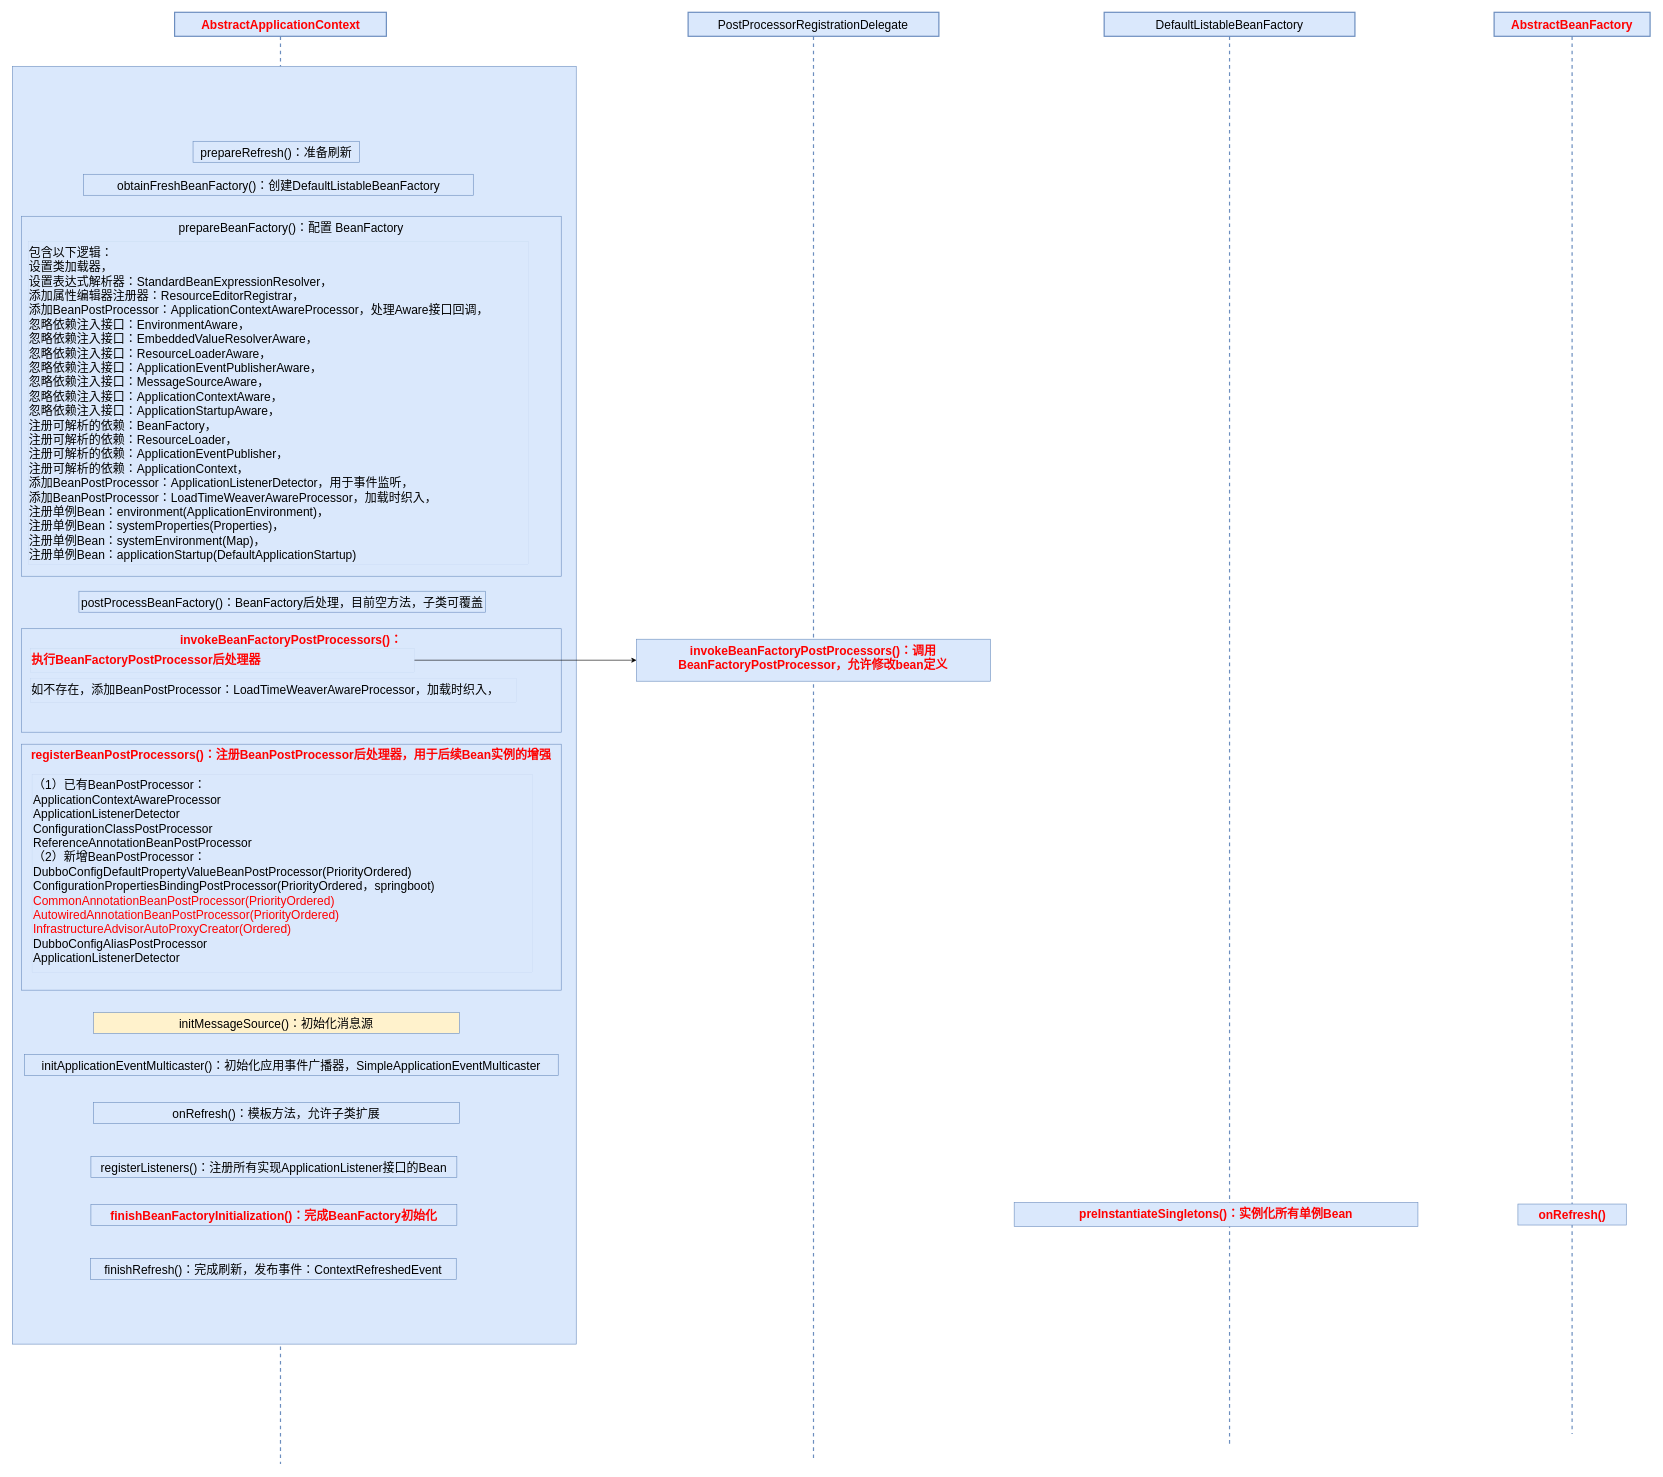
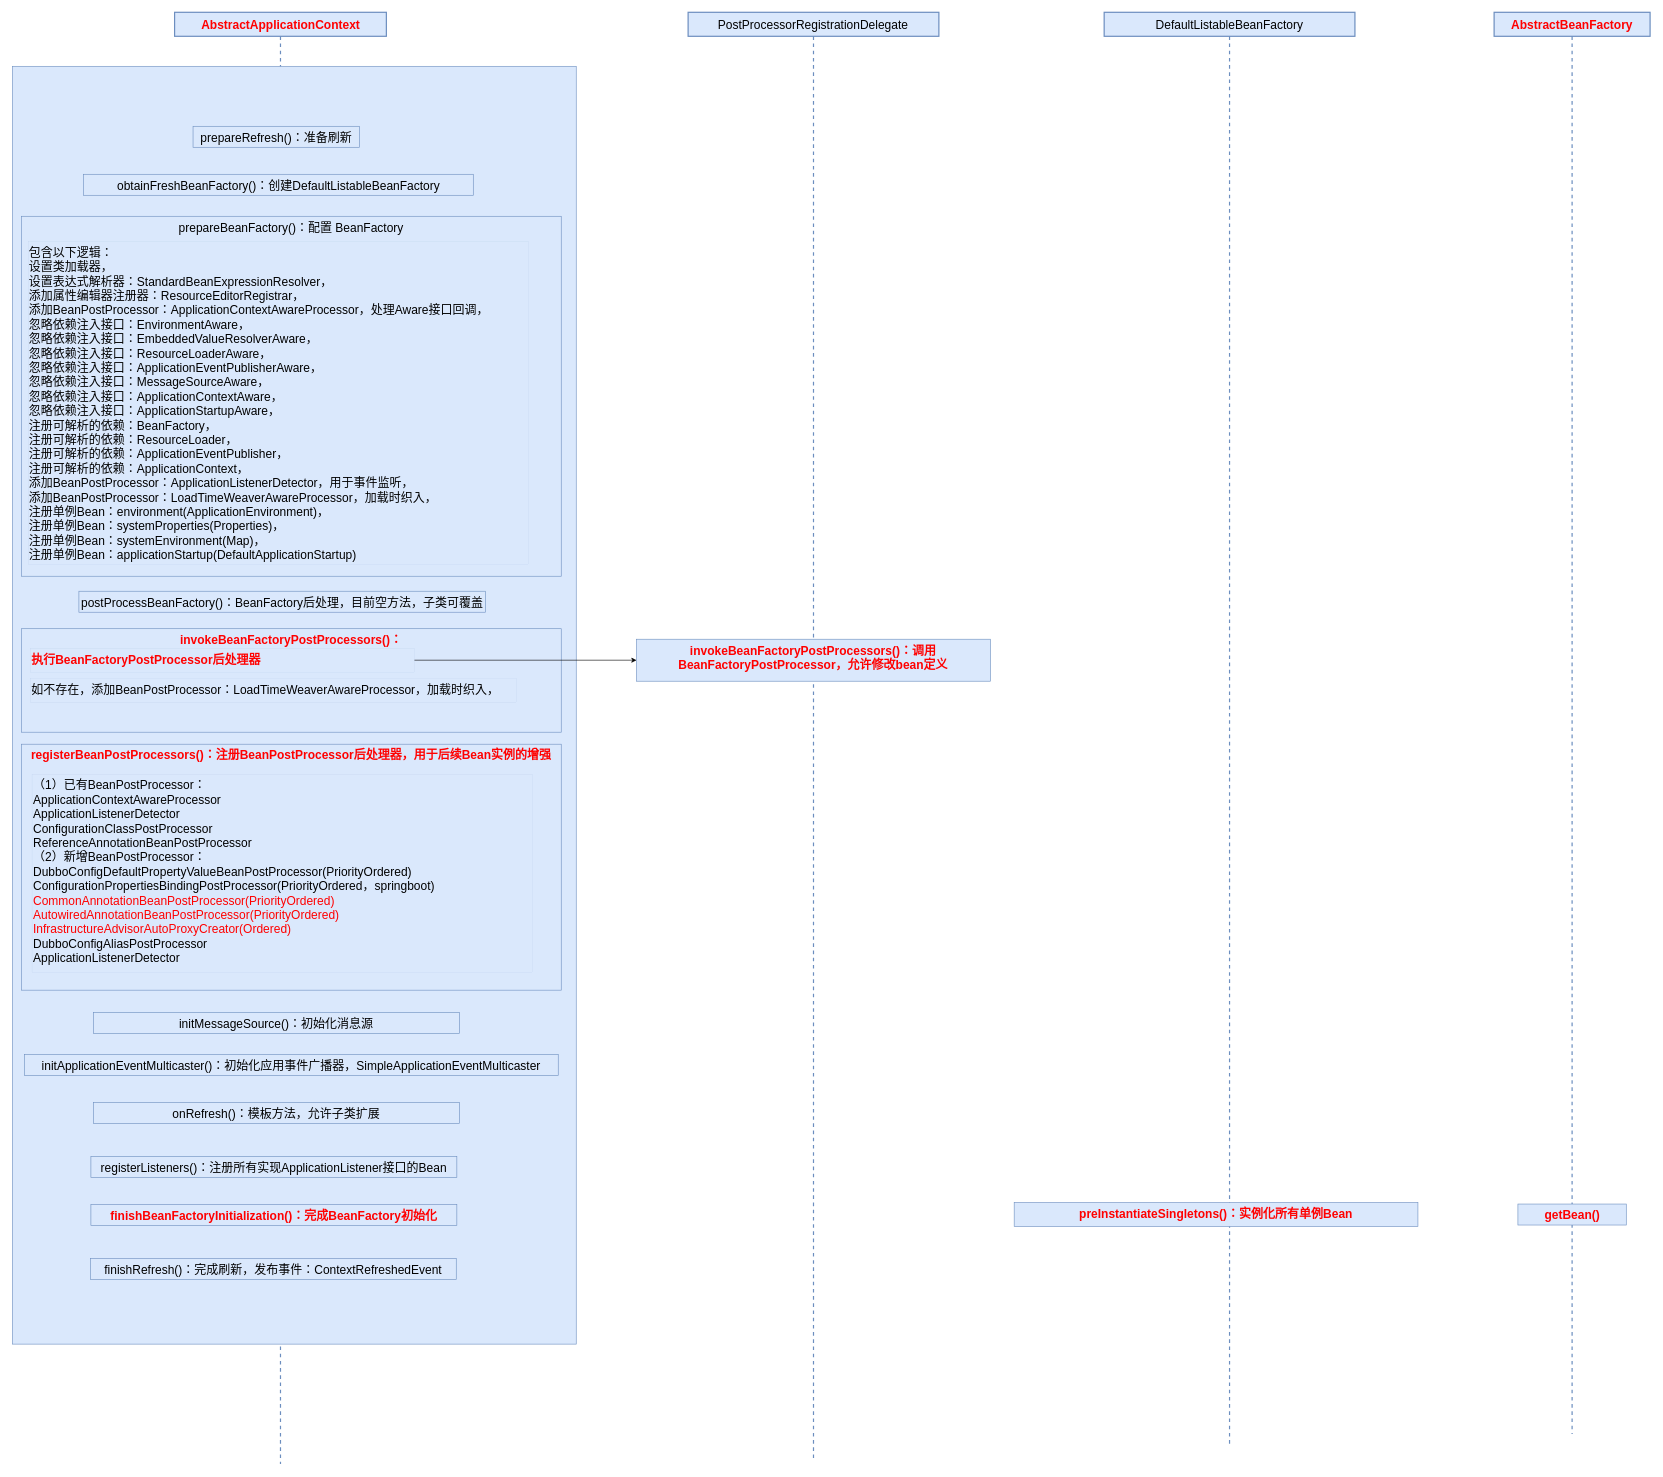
- <mxCell id="6" value="prepareRefresh()：准备刷新" style="html=1;whiteSpace=wrap;fontSize=20;fillColor=#dae8fc;strokeColor=#6c8ebf;" parent="1" vertex="1"><mxGeometry x="321.26" y="235" width="277.79" height="35" as="geometry" /></mxCell>
+ <mxCell id="6" value="prepareRefresh()：准备刷新" style="html=1;whiteSpace=wrap;fontSize=20;fillColor=#dae8fc;strokeColor=#6c8ebf;" parent="1" vertex="1"><mxGeometry x="321.26" y="210" width="277.79" height="35" as="geometry" /></mxCell>
- <mxCell id="11" value="initMessageSource()：初始化消息源" style="html=1;whiteSpace=wrap;fontSize=20;fillColor=#fff2cc;strokeColor=#6c8ebf;" parent="1" vertex="1"><mxGeometry x="155.16" y="1687" width="610" height="35" as="geometry" /></mxCell>
+ <mxCell id="11" value="initMessageSource()：初始化消息源" style="html=1;whiteSpace=wrap;fontSize=20;fillColor=#dae8fc;strokeColor=#6c8ebf;" parent="1" vertex="1"><mxGeometry x="155.16" y="1687" width="610" height="35" as="geometry" /></mxCell>
- <mxCell id="26" value="onRefresh()" style="html=1;whiteSpace=wrap;fontSize=20;fillColor=#dae8fc;strokeColor=#6c8ebf;fontStyle=1;fontColor=#FF0000;" parent="1" vertex="1"><mxGeometry x="2529.68" y="2006.5" width="180.63" height="35" as="geometry" /></mxCell>
+ <mxCell id="26" value="getBean()" style="html=1;whiteSpace=wrap;fontSize=20;fillColor=#dae8fc;strokeColor=#6c8ebf;fontStyle=1;fontColor=#FF0000;" parent="1" vertex="1"><mxGeometry x="2529.68" y="2006.5" width="180.63" height="35" as="geometry" /></mxCell>
